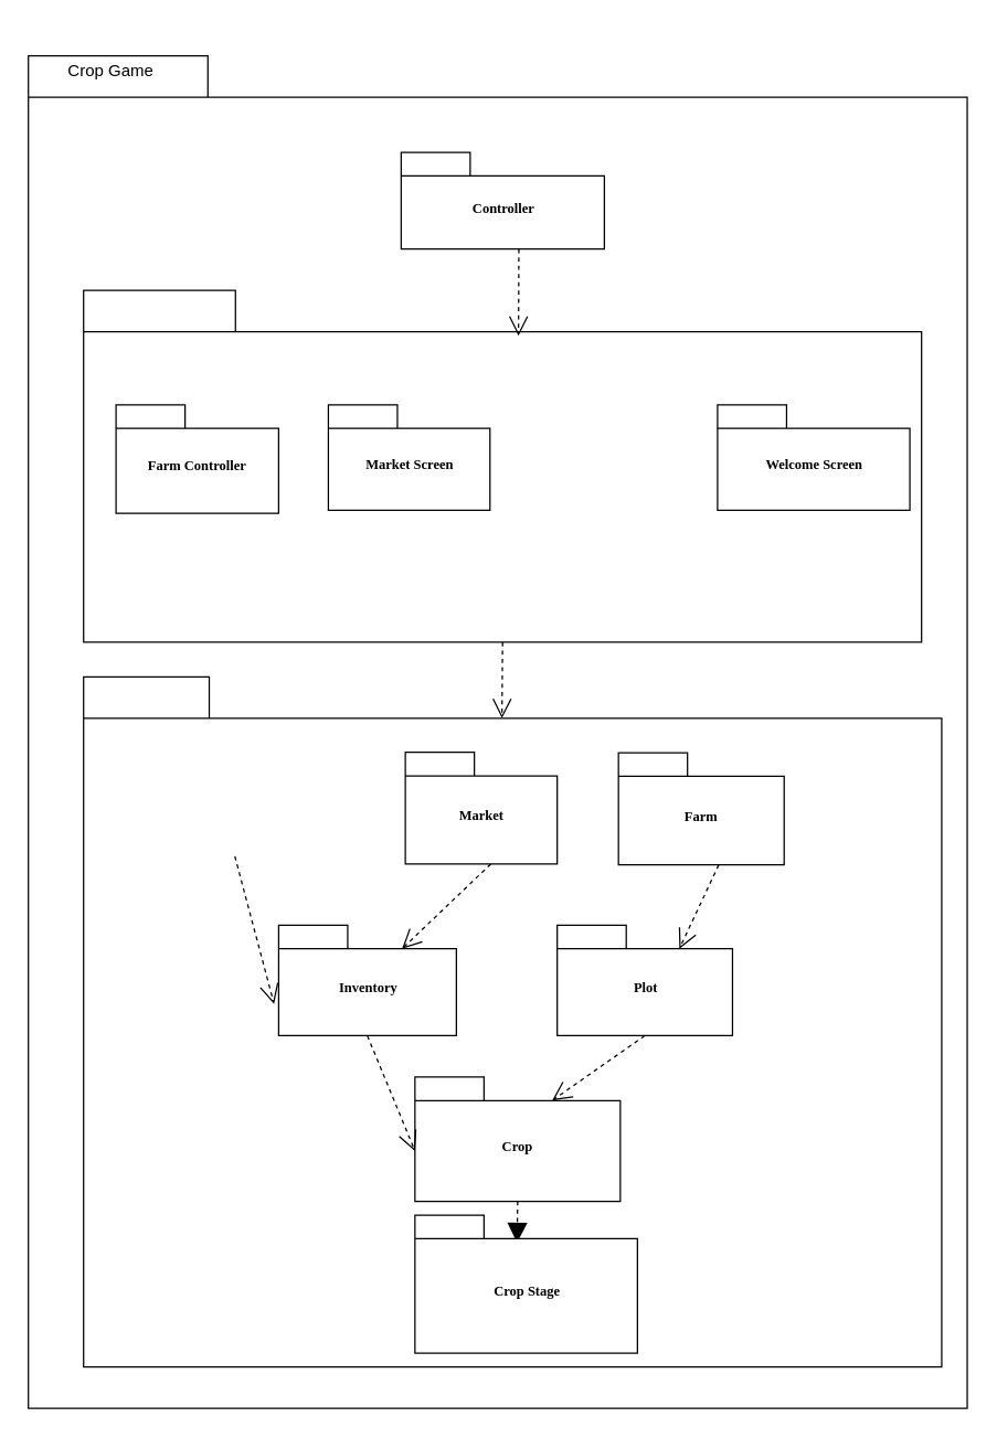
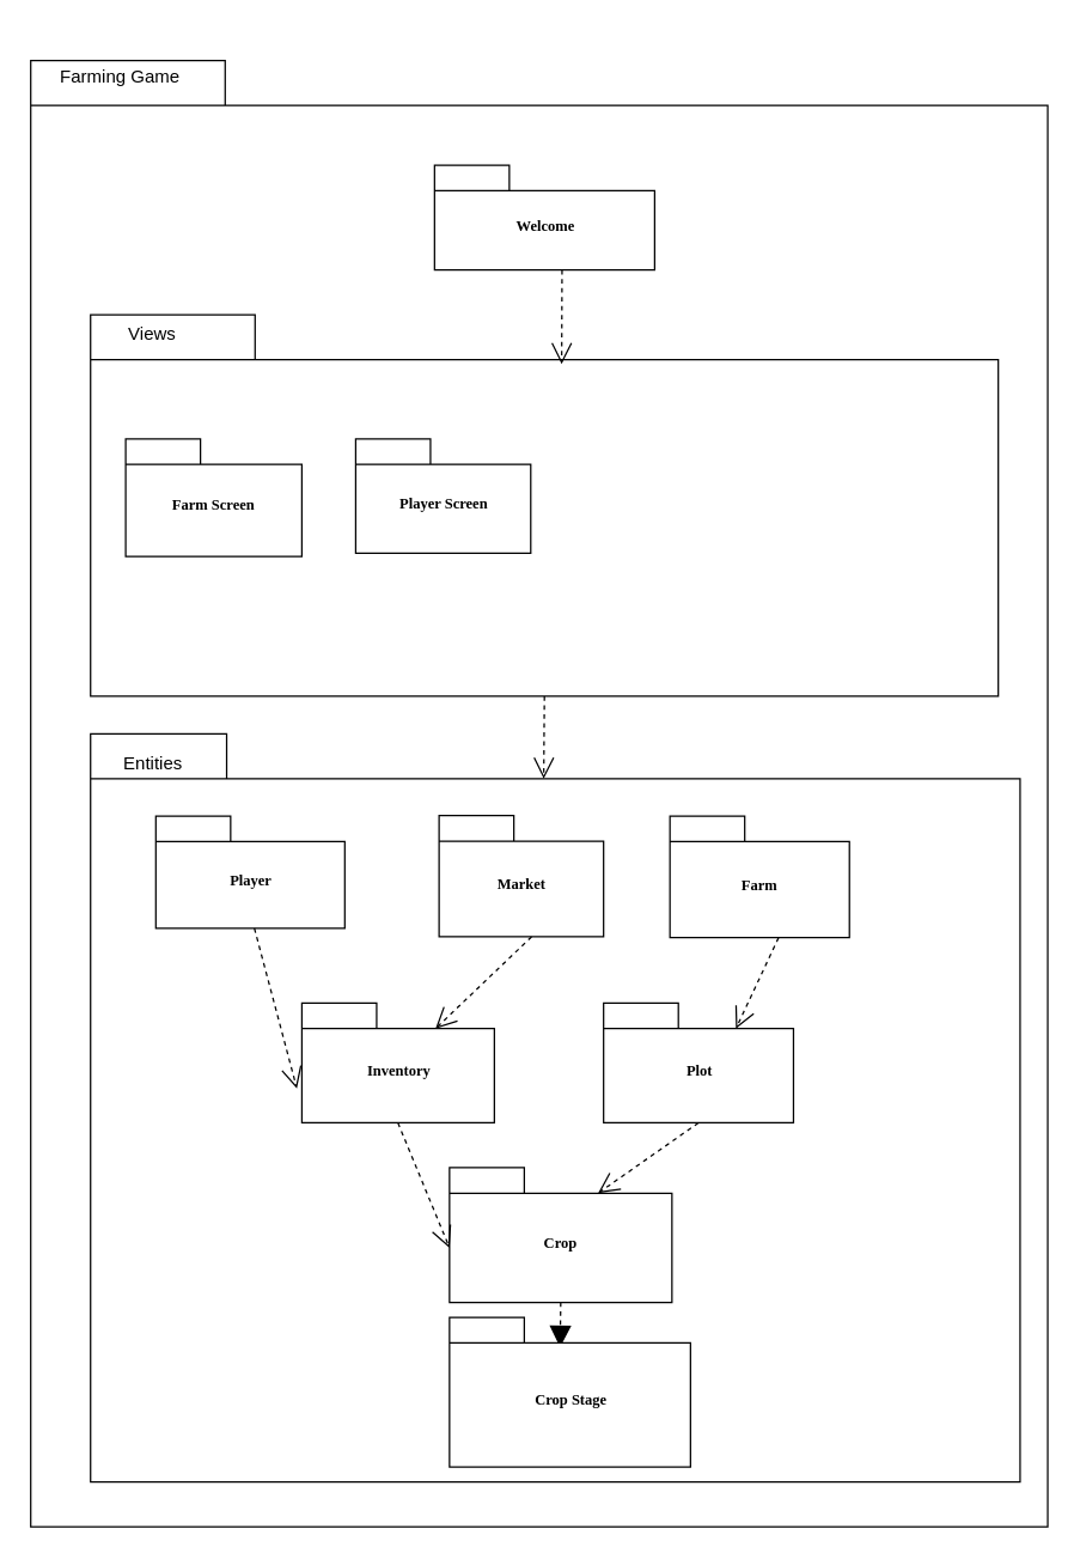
- <mxCell id="4" value="Crop Game" style="text;html=1;strokeColor=none;fillColor=none;align=center;verticalAlign=middle;whiteSpace=wrap;rounded=0;" vertex="1" parent="2"><mxGeometry x="0.005" y="-19.995" width="120" height="61.25" as="geometry" /></mxCell>
+ <mxCell id="4" value="Farming Game" style="text;html=1;strokeColor=none;fillColor=none;align=center;verticalAlign=middle;whiteSpace=wrap;rounded=0;" vertex="1" parent="2"><mxGeometry x="0.005" y="-19.995" width="120" height="61.25" as="geometry" /></mxCell>
- <mxCell id="18" value="Controller" style="shape=folder;fontStyle=1;spacingTop=10;tabWidth=50;tabHeight=17;tabPosition=left;html=1;rounded=0;shadow=0;comic=0;labelBackgroundColor=none;strokeWidth=1;fontFamily=Verdana;fontSize=10;align=center;" vertex="1" parent="17"><mxGeometry width="147.18" height="70" as="geometry" /></mxCell>
+ <mxCell id="18" value="Welcome" style="shape=folder;fontStyle=1;spacingTop=10;tabWidth=50;tabHeight=17;tabPosition=left;html=1;rounded=0;shadow=0;comic=0;labelBackgroundColor=none;strokeWidth=1;fontFamily=Verdana;fontSize=10;align=center;" vertex="1" parent="17"><mxGeometry width="147.18" height="70" as="geometry" /></mxCell>
+ <mxCell id="9" value="Views" style="text;html=1;strokeColor=none;fillColor=none;align=center;verticalAlign=middle;whiteSpace=wrap;rounded=0;" vertex="1" parent="7"><mxGeometry x="23.485" y="0.004" width="36.839" height="26.831" as="geometry" /></mxCell>
- <mxCell id="13" value="Welcome Screen" style="shape=folder;fontStyle=1;spacingTop=10;tabWidth=50;tabHeight=17;tabPosition=left;html=1;rounded=0;shadow=0;comic=0;labelBackgroundColor=none;strokeWidth=1;fontFamily=Verdana;fontSize=10;align=center;" vertex="1" parent="12"><mxGeometry width="139.279" height="76.467" as="geometry" /></mxCell>
- <mxCell id="15" value="Market Screen" style="shape=folder;fontStyle=1;spacingTop=10;tabWidth=50;tabHeight=17;tabPosition=left;html=1;rounded=0;shadow=0;comic=0;labelBackgroundColor=none;strokeWidth=1;fontFamily=Verdana;fontSize=10;align=center;" vertex="1" parent="14"><mxGeometry width="117.051" height="76.467" as="geometry" /></mxCell>
+ <mxCell id="15" value="Player Screen" style="shape=folder;fontStyle=1;spacingTop=10;tabWidth=50;tabHeight=17;tabPosition=left;html=1;rounded=0;shadow=0;comic=0;labelBackgroundColor=none;strokeWidth=1;fontFamily=Verdana;fontSize=10;align=center;" vertex="1" parent="14"><mxGeometry width="117.051" height="76.467" as="geometry" /></mxCell>
- <mxCell id="11" value="Farm Controller" style="shape=folder;fontStyle=1;spacingTop=10;tabWidth=50;tabHeight=17;tabPosition=left;html=1;rounded=0;shadow=0;comic=0;labelBackgroundColor=none;strokeWidth=1;fontFamily=Verdana;fontSize=10;align=center;" vertex="1" parent="10"><mxGeometry width="117.793" height="78.591" as="geometry" /></mxCell>
+ <mxCell id="11" value="Farm Screen" style="shape=folder;fontStyle=1;spacingTop=10;tabWidth=50;tabHeight=17;tabPosition=left;html=1;rounded=0;shadow=0;comic=0;labelBackgroundColor=none;strokeWidth=1;fontFamily=Verdana;fontSize=10;align=center;" vertex="1" parent="10"><mxGeometry width="117.793" height="78.591" as="geometry" /></mxCell>
+ <mxCell id="6" value="Entities" style="text;html=1;strokeColor=none;fillColor=none;align=center;verticalAlign=middle;whiteSpace=wrap;rounded=0;" vertex="1" parent="2"><mxGeometry x="69.998" y="460" width="23.839" height="20" as="geometry" /></mxCell>
+ <mxCell id="23" value="Player" style="shape=folder;fontStyle=1;spacingTop=10;tabWidth=50;tabHeight=17;tabPosition=left;html=1;rounded=0;shadow=0;comic=0;labelBackgroundColor=none;strokeWidth=1;fontFamily=Verdana;fontSize=10;align=center;" vertex="1" parent="22"><mxGeometry width="126.35" height="75" as="geometry" /></mxCell>
